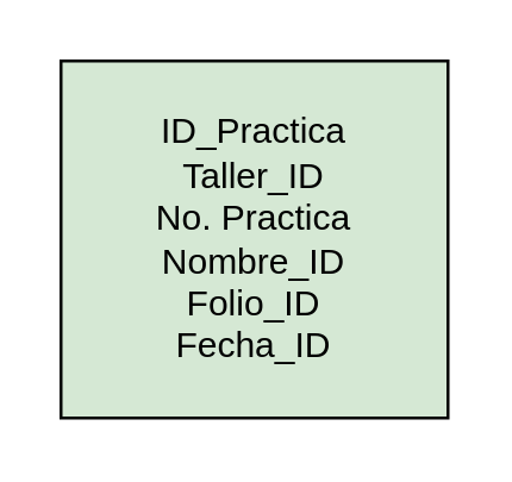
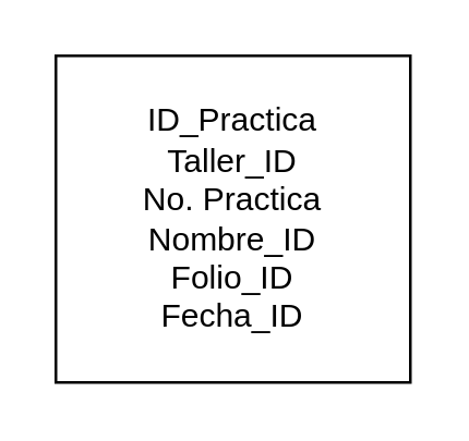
- <mxCell id="2" value="ID_Practica&lt;div&gt;Taller_ID&lt;/div&gt;&lt;div&gt;No. Practica&lt;/div&gt;&lt;div&gt;Nombre_ID&lt;/div&gt;&lt;div&gt;Folio_ID&lt;/div&gt;&lt;div&gt;Fecha_ID&lt;/div&gt;" style="rounded=0;whiteSpace=wrap;html=1;fillColor=#d5e8d4;" vertex="1" parent="1"><mxGeometry x="20" y="20" width="130" height="120" as="geometry" /></mxCell>
+ <mxCell id="2" value="ID_Practica&lt;div&gt;Taller_ID&lt;/div&gt;&lt;div&gt;No. Practica&lt;/div&gt;&lt;div&gt;Nombre_ID&lt;/div&gt;&lt;div&gt;Folio_ID&lt;/div&gt;&lt;div&gt;Fecha_ID&lt;/div&gt;" style="rounded=0;whiteSpace=wrap;html=1;" vertex="1" parent="1"><mxGeometry x="20" y="20" width="130" height="120" as="geometry" /></mxCell>
